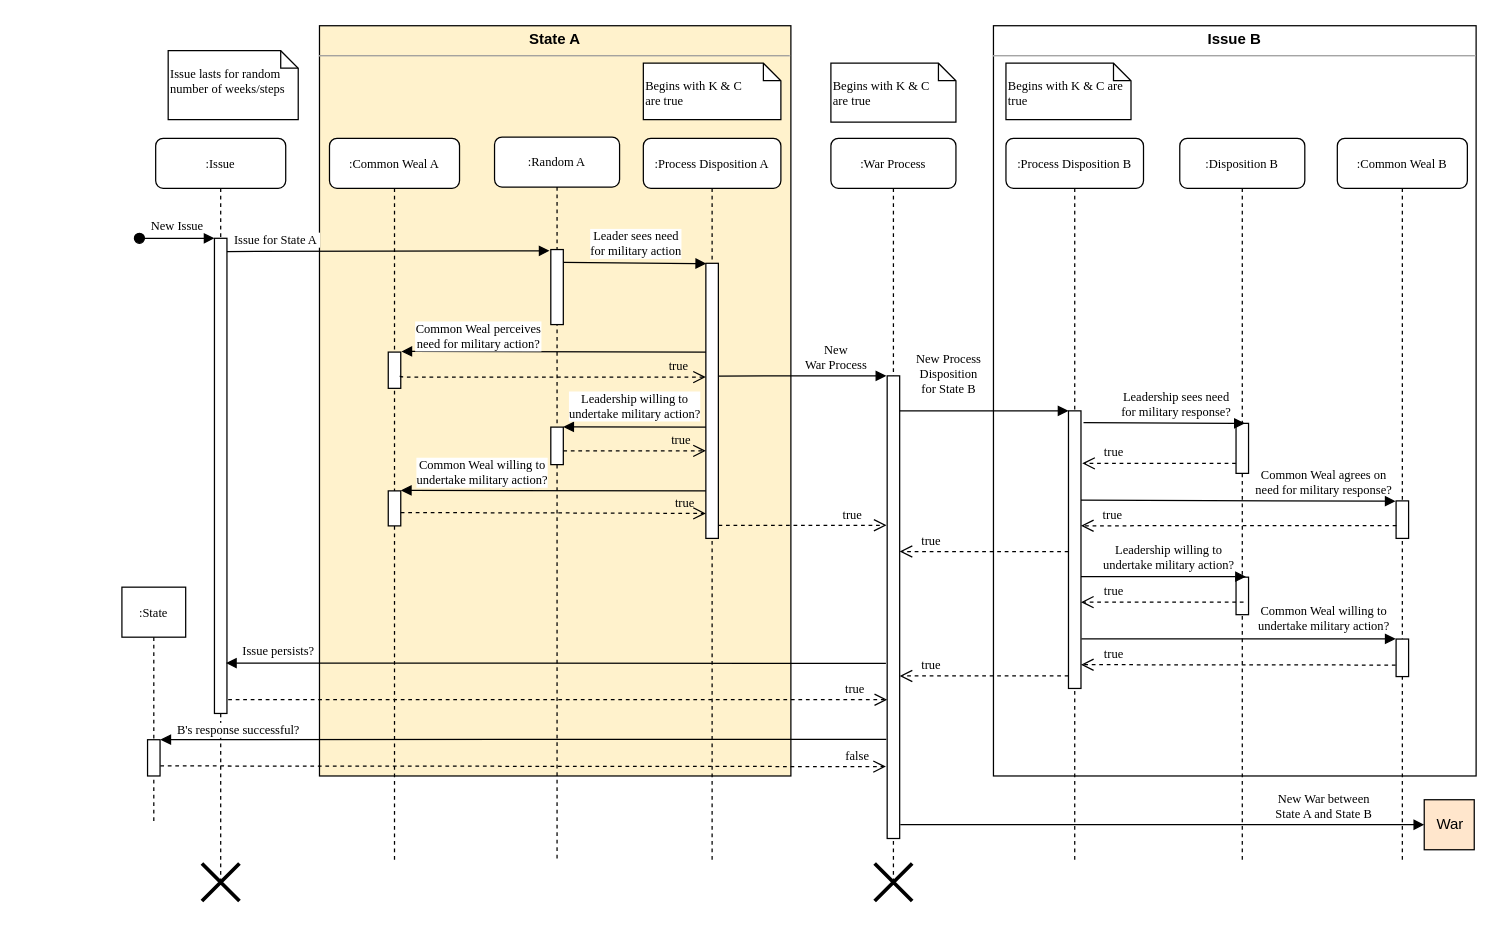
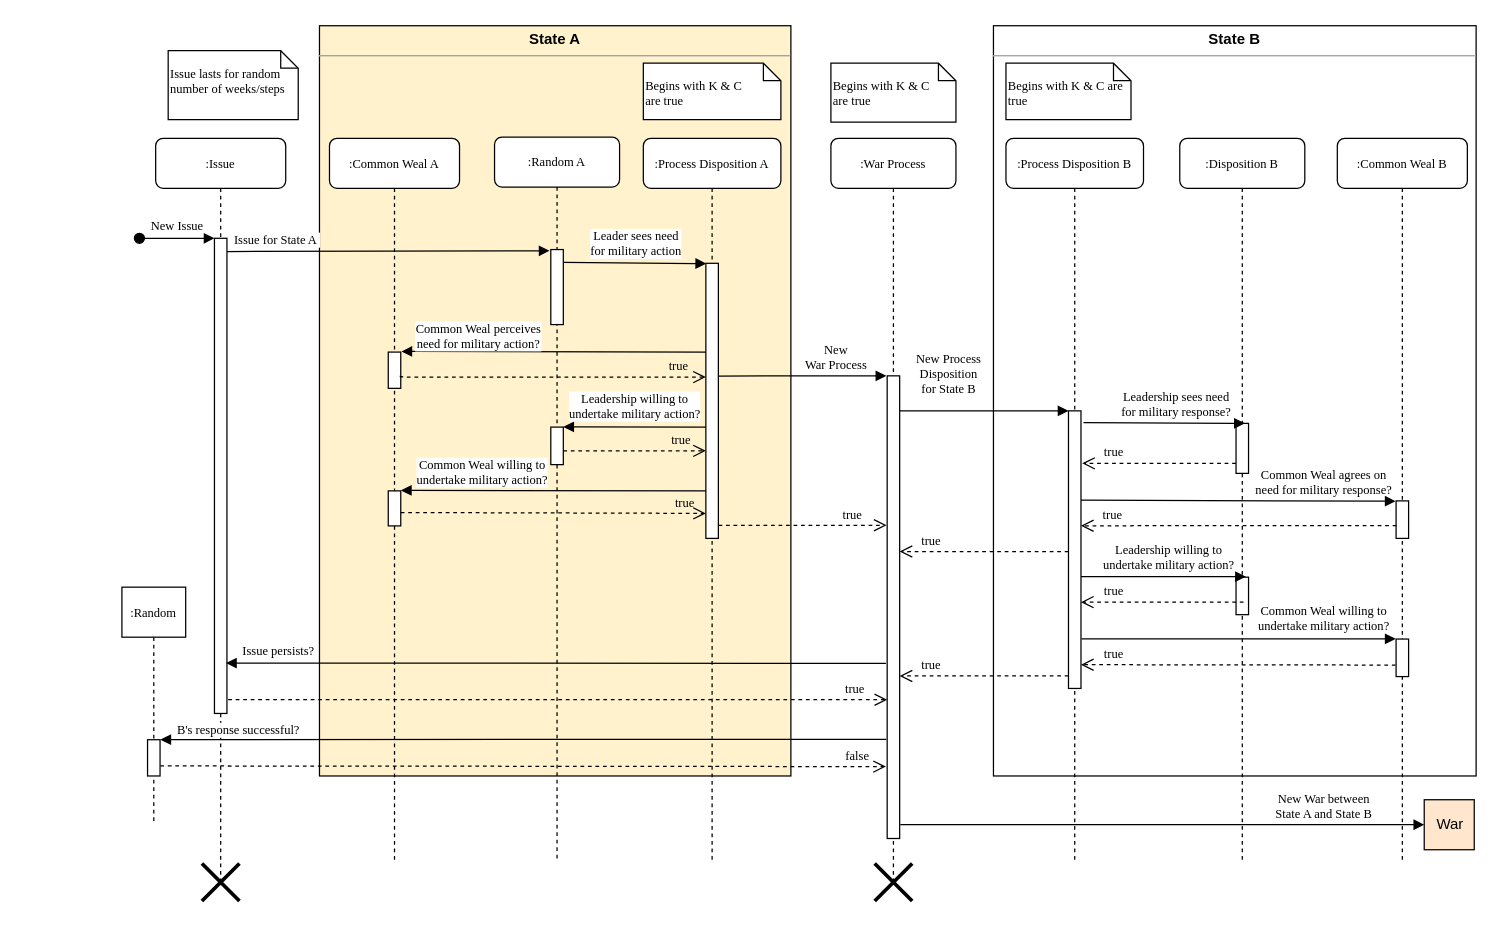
- <mxCell id="2" value="&lt;p style=&quot;margin: 0px ; margin-top: 4px ; text-align: center&quot;&gt;&lt;b&gt;Issue B&lt;/b&gt;&lt;/p&gt;&lt;hr size=&quot;1&quot;&gt;&lt;div style=&quot;height: 2px&quot;&gt;&lt;/div&gt;" style="verticalAlign=top;align=left;overflow=fill;fontSize=12;fontFamily=Helvetica;html=1;" vertex="1" parent="1"><mxGeometry x="794" y="20" width="386" height="600" as="geometry" /></mxCell>
+ <mxCell id="2" value="&lt;p style=&quot;margin: 0px ; margin-top: 4px ; text-align: center&quot;&gt;&lt;b&gt;State B&lt;/b&gt;&lt;/p&gt;&lt;hr size=&quot;1&quot;&gt;&lt;div style=&quot;height: 2px&quot;&gt;&lt;/div&gt;" style="verticalAlign=top;align=left;overflow=fill;fontSize=12;fontFamily=Helvetica;html=1;" vertex="1" parent="1"><mxGeometry x="794" y="20" width="386" height="600" as="geometry" /></mxCell>
- <mxCell id="63" value=":State" style="shape=umlLifeline;perimeter=lifelinePerimeter;whiteSpace=wrap;html=1;container=1;collapsible=0;recursiveResize=0;outlineConnect=0;fontFamily=Lucida Console;fontSize=10;" vertex="1" parent="1"><mxGeometry x="97" y="469" width="51" height="187" as="geometry" /></mxCell>
+ <mxCell id="63" value=":Random" style="shape=umlLifeline;perimeter=lifelinePerimeter;whiteSpace=wrap;html=1;container=1;collapsible=0;recursiveResize=0;outlineConnect=0;fontFamily=Lucida Console;fontSize=10;" vertex="1" parent="1"><mxGeometry x="97" y="469" width="51" height="187" as="geometry" /></mxCell>
